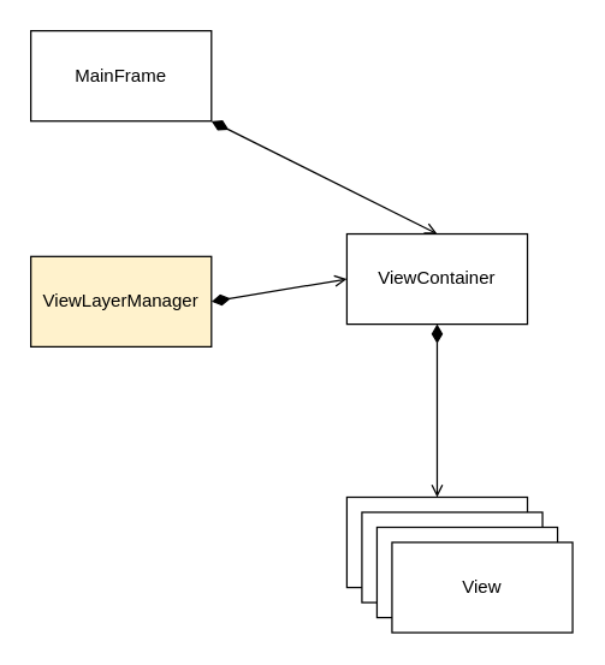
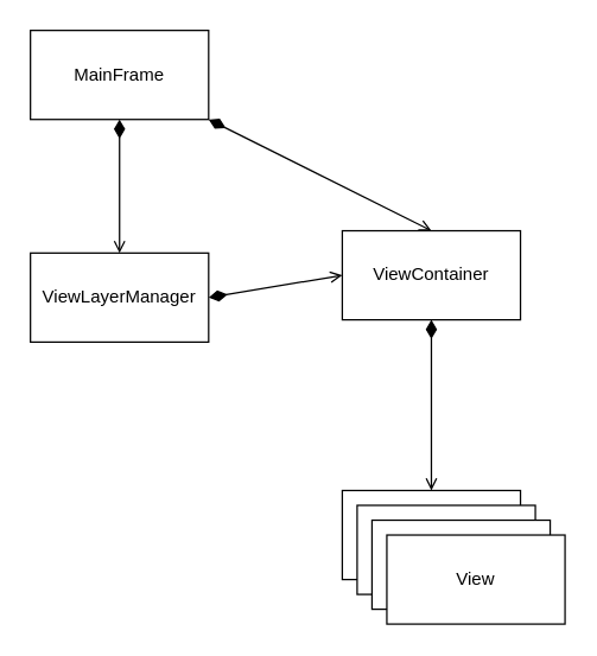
+ <mxCell id="11" style="edgeStyle=none;html=1;startArrow=open;startFill=0;endArrow=diamondThin;endFill=1;endSize=10;exitX=0.5;exitY=0;exitDx=0;exitDy=0;" edge="1" parent="1" source="3" target="12"><mxGeometry relative="1" as="geometry" /></mxCell>
- <mxCell id="3" value="ViewLayerManager" style="rounded=0;whiteSpace=wrap;html=1;fillColor=#fff2cc;" vertex="1" parent="1"><mxGeometry x="20" y="170" width="120" height="60" as="geometry" /></mxCell>
+ <mxCell id="3" value="ViewLayerManager" style="rounded=0;whiteSpace=wrap;html=1;" vertex="1" parent="1"><mxGeometry x="20" y="170" width="120" height="60" as="geometry" /></mxCell>
